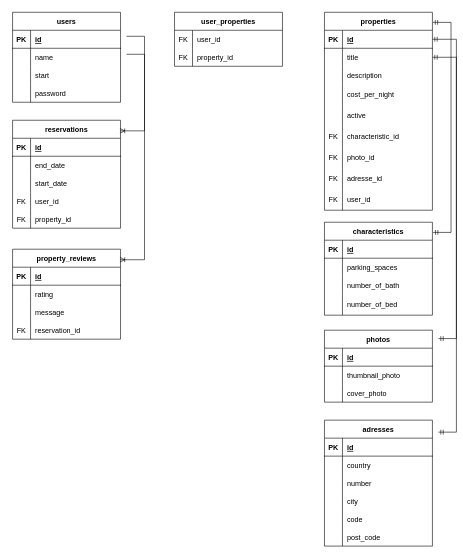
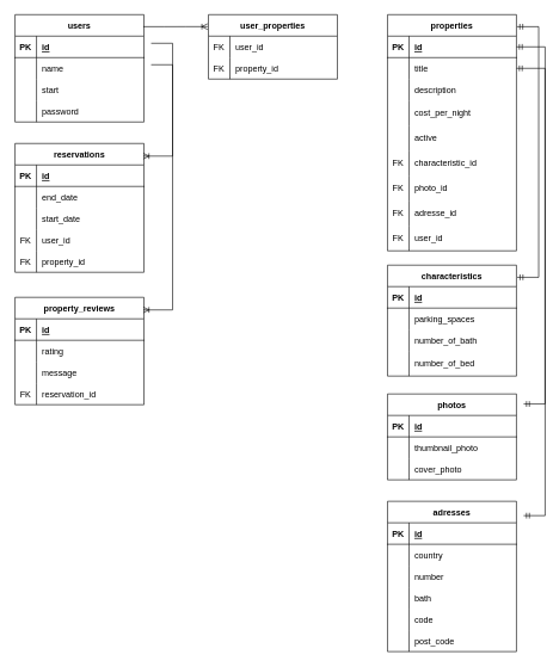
+ <mxCell id="126" value="" style="edgeStyle=entityRelationEdgeStyle;fontSize=12;html=1;endArrow=ERoneToMany;rounded=0;exitX=0.994;exitY=0.112;exitDx=0;exitDy=0;exitPerimeter=0;entryX=-0.006;entryY=0.186;entryDx=0;entryDy=0;entryPerimeter=0;" parent="1" source="2" target="119" edge="1"><mxGeometry width="100" height="100" relative="1" as="geometry"><mxPoint x="190" y="210" as="sourcePoint" /><mxPoint x="290" y="110" as="targetPoint" /></mxGeometry></mxCell>
- <mxCell id="109" value="city" style="shape=partialRectangle;connectable=0;fillColor=none;top=0;left=0;bottom=0;right=0;align=left;spacingLeft=6;overflow=hidden;" parent="107" vertex="1"><mxGeometry x="30" width="150" height="30" as="geometry"><mxRectangle width="150" height="30" as="alternateBounds" /></mxGeometry></mxCell>
+ <mxCell id="109" value="bath" style="shape=partialRectangle;connectable=0;fillColor=none;top=0;left=0;bottom=0;right=0;align=left;spacingLeft=6;overflow=hidden;" parent="107" vertex="1"><mxGeometry x="30" width="150" height="30" as="geometry"><mxRectangle width="150" height="30" as="alternateBounds" /></mxGeometry></mxCell>
